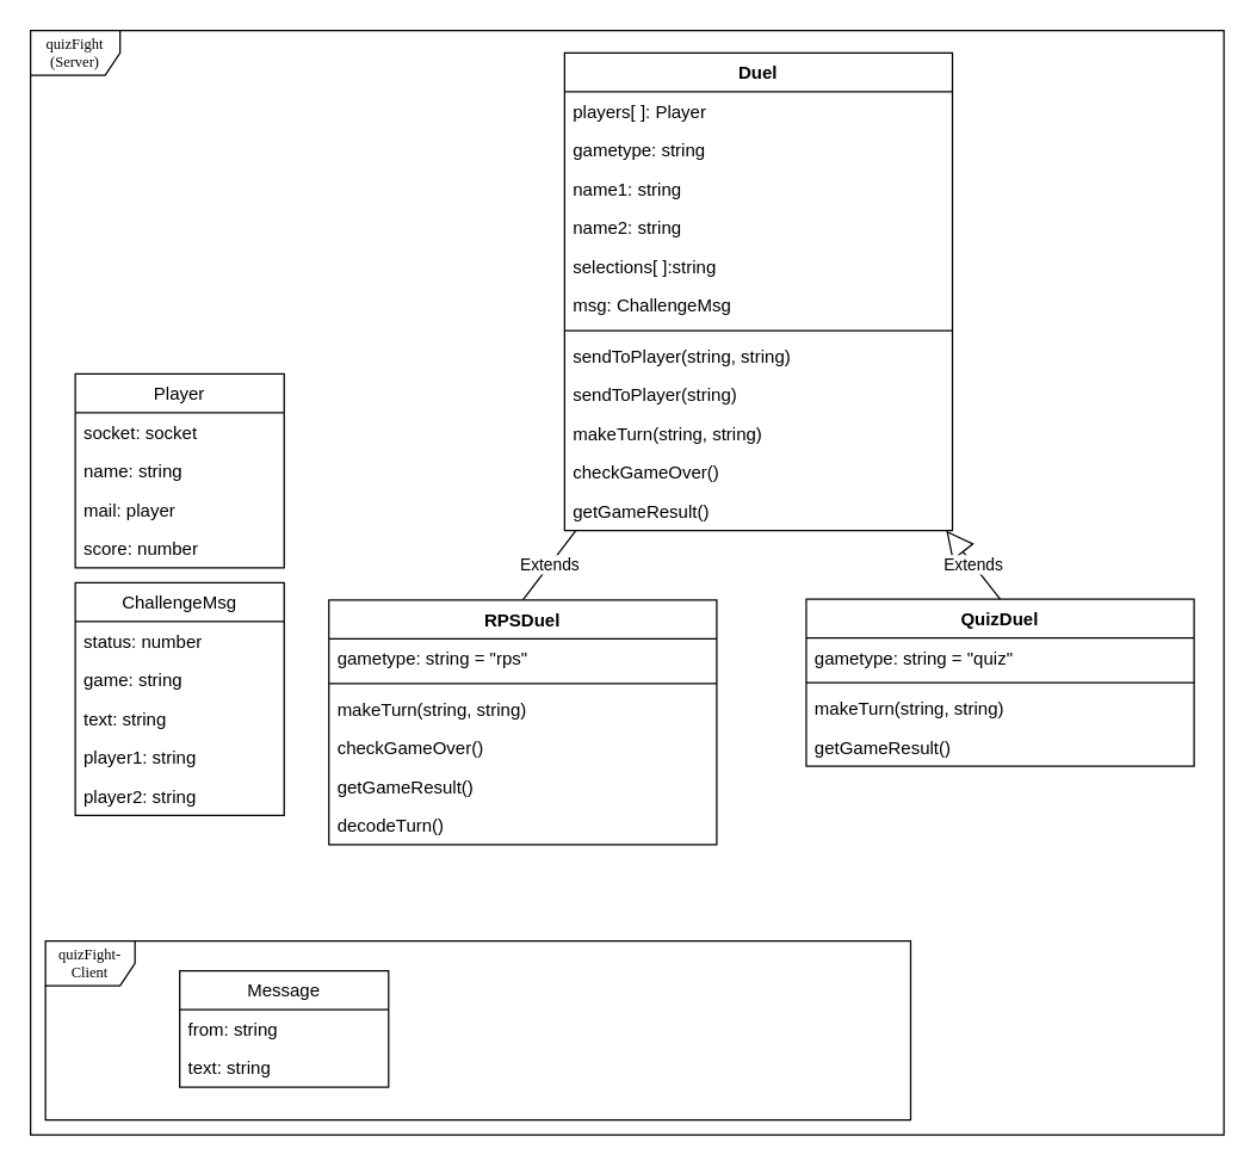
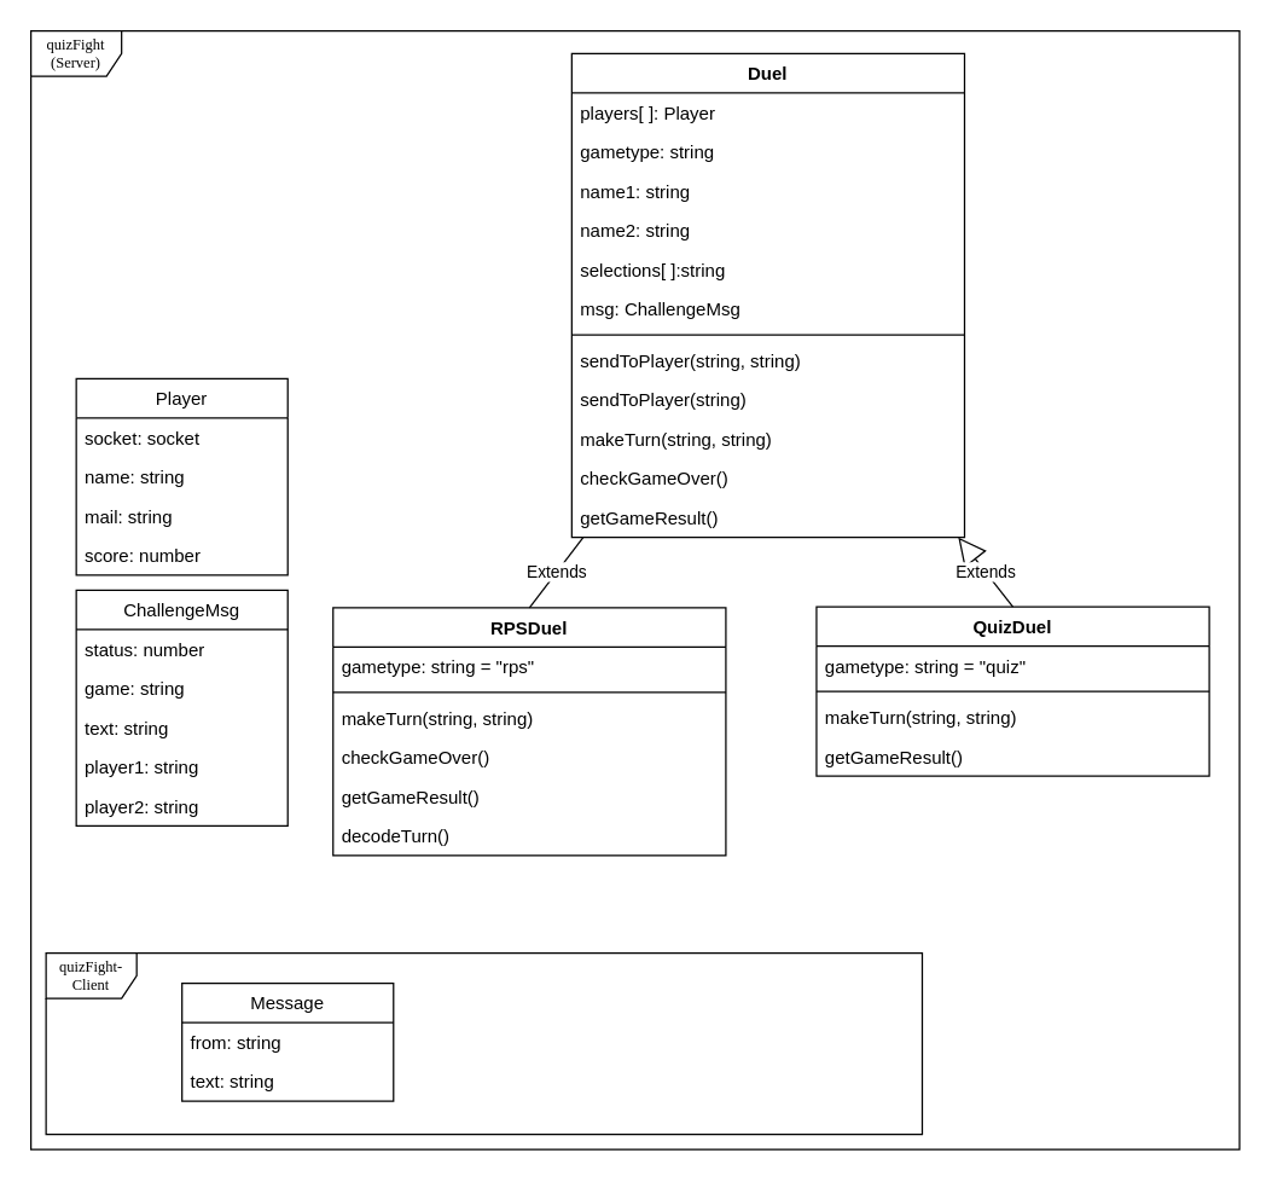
- <mxCell id="10" value="mail: player" style="text;strokeColor=none;fillColor=none;align=left;verticalAlign=top;spacingLeft=4;spacingRight=4;overflow=hidden;rotatable=0;points=[[0,0.5],[1,0.5]];portConstraint=eastwest;" parent="7" vertex="1"><mxGeometry y="78" width="140" height="26" as="geometry" /></mxCell>
+ <mxCell id="10" value="mail: string" style="text;strokeColor=none;fillColor=none;align=left;verticalAlign=top;spacingLeft=4;spacingRight=4;overflow=hidden;rotatable=0;points=[[0,0.5],[1,0.5]];portConstraint=eastwest;" parent="7" vertex="1"><mxGeometry y="78" width="140" height="26" as="geometry" /></mxCell>
